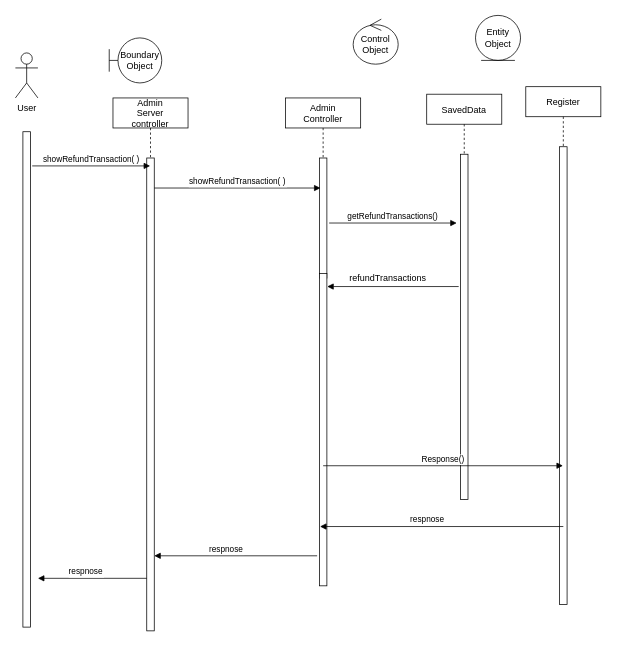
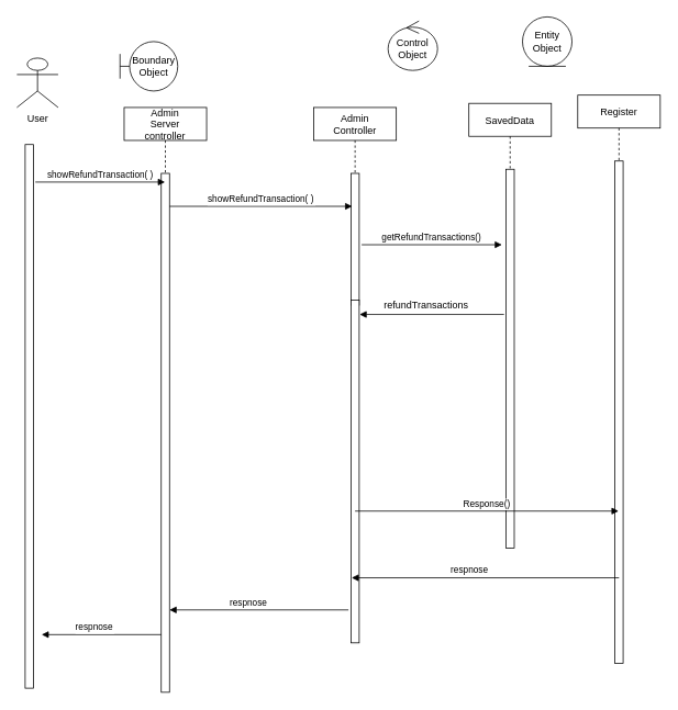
- <mxCell id="6" value="User" style="shape=umlActor;verticalLabelPosition=bottom;verticalAlign=top;html=1;outlineConnect=0;" parent="1" vertex="1"><mxGeometry x="20" y="70" width="30" height="60" as="geometry" /></mxCell>
+ <mxCell id="6" value="User" style="shape=umlActor;verticalLabelPosition=bottom;verticalAlign=top;html=1;outlineConnect=0;" parent="1" vertex="1"><mxGeometry x="20" y="70" width="50" height="60" as="geometry" /></mxCell>
